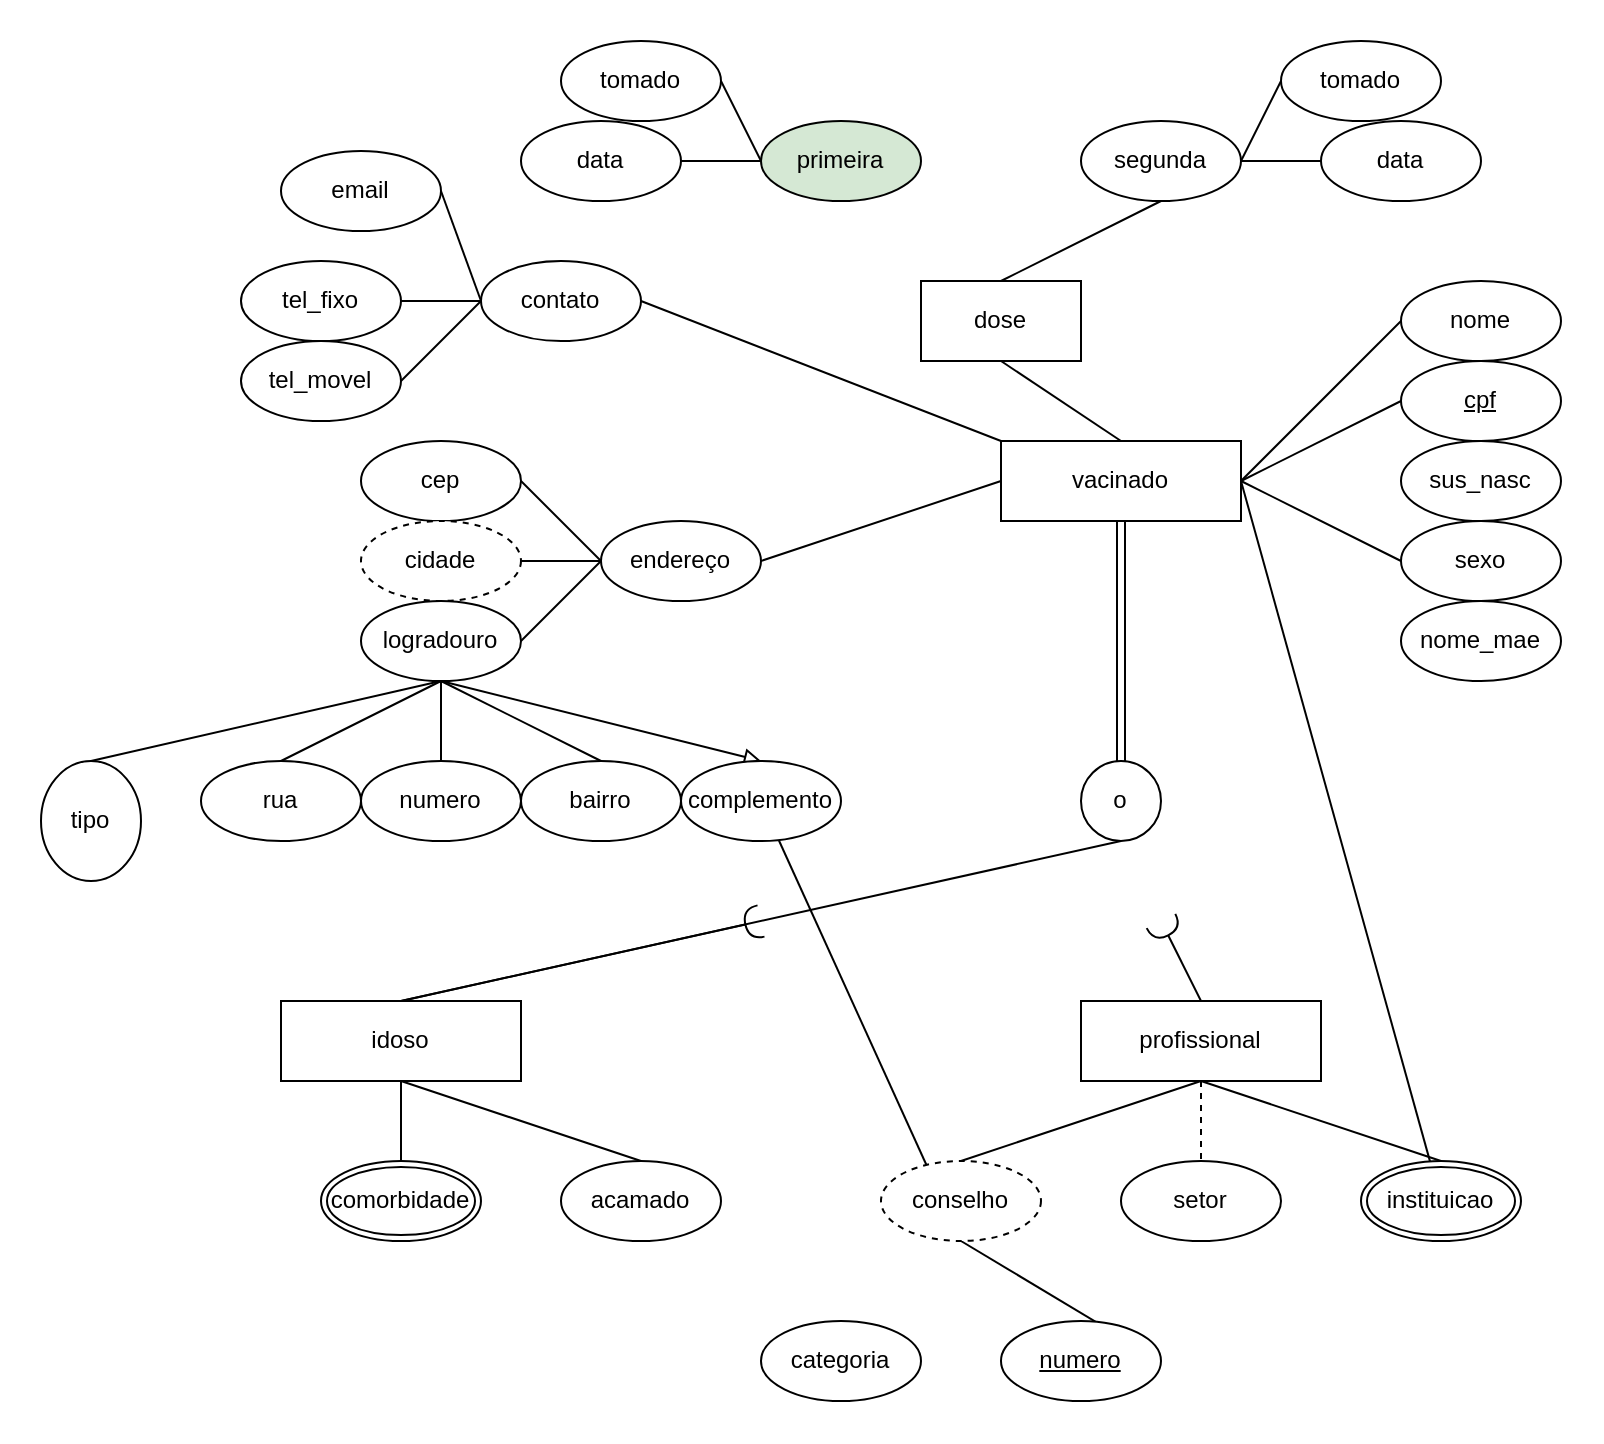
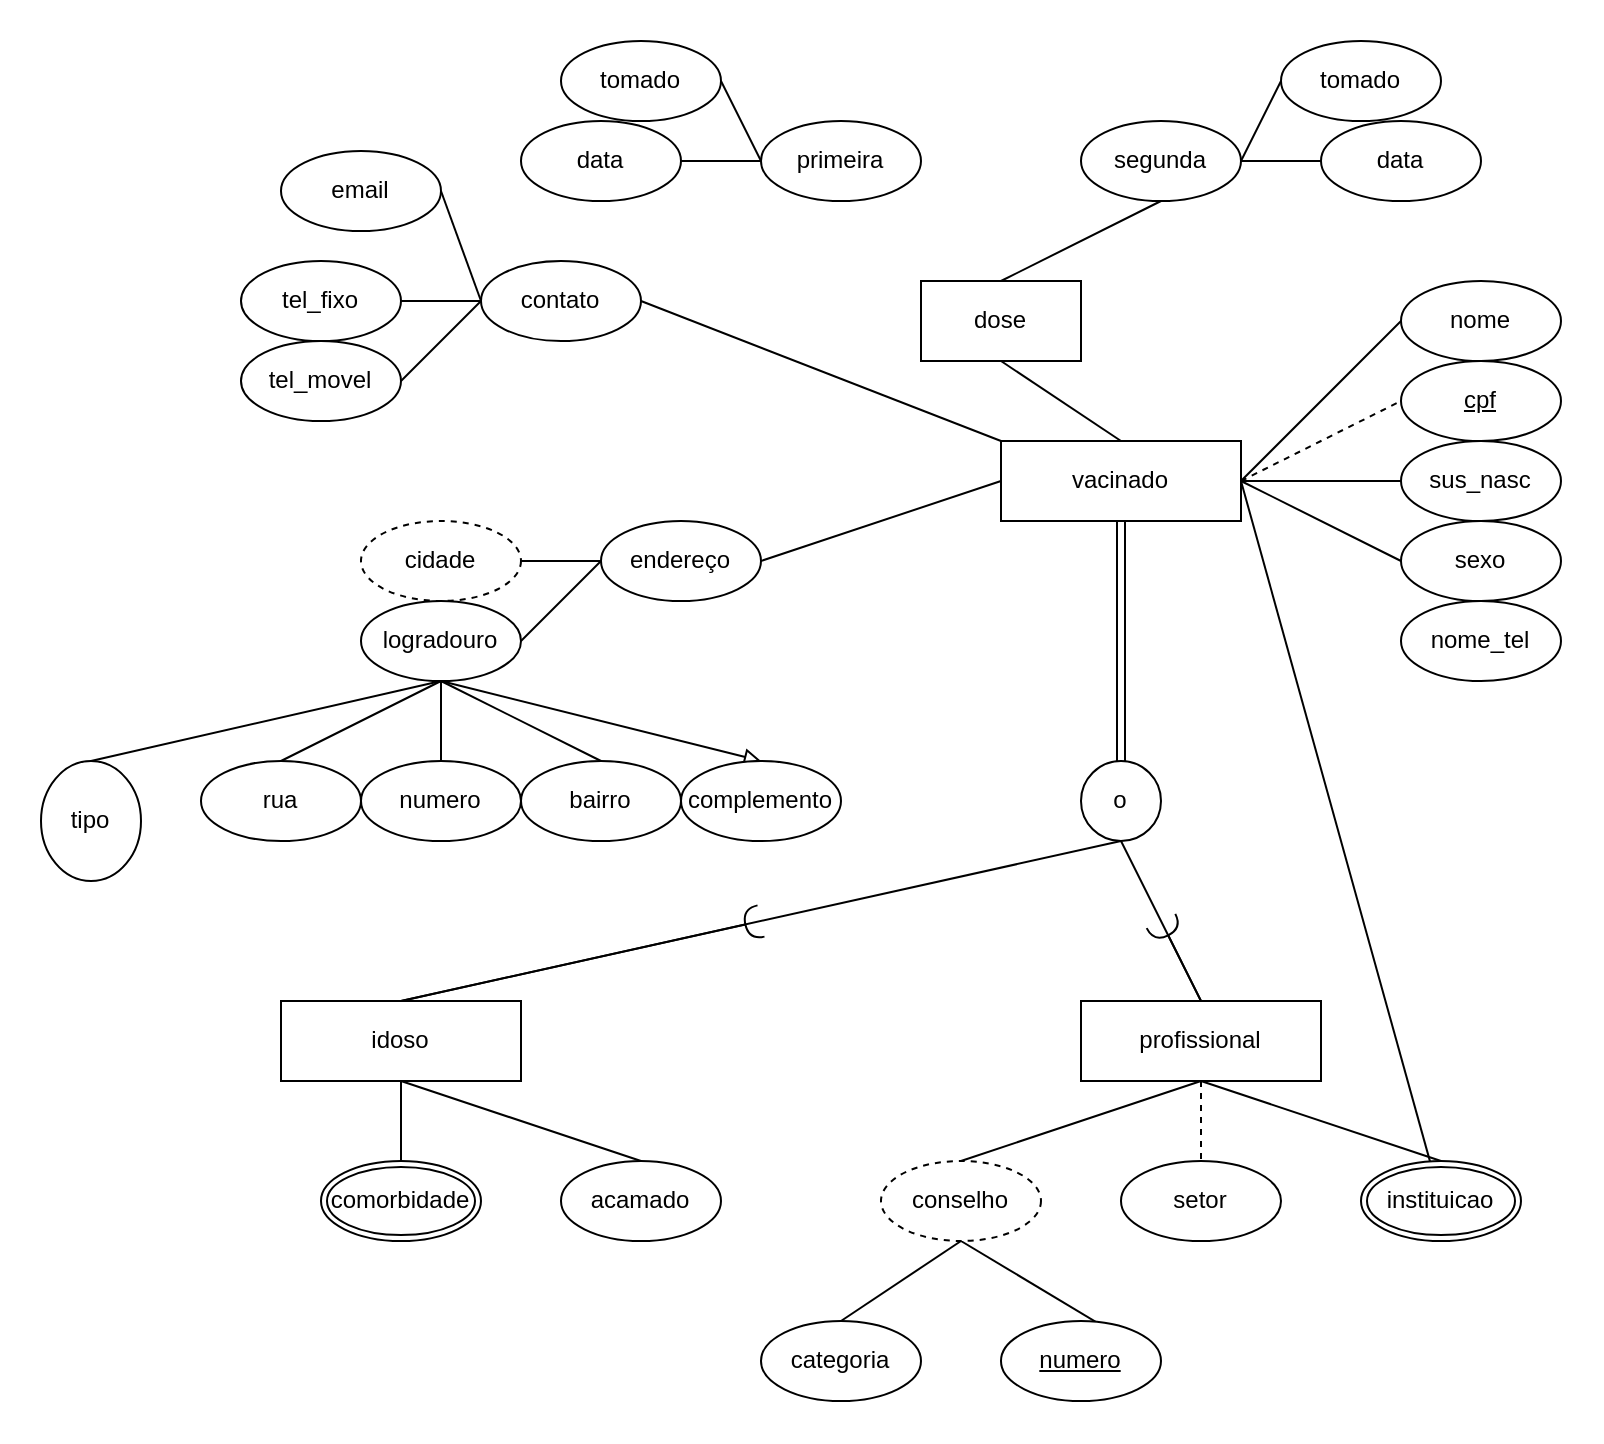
- <mxCell id="45" value="primeira" style="ellipse;whiteSpace=wrap;html=1;fillColor=#d5e8d4;" parent="1" vertex="1"><mxGeometry x="380" y="60" width="80" height="40" as="geometry" /></mxCell>
+ <mxCell id="45" value="primeira" style="ellipse;whiteSpace=wrap;html=1;" parent="1" vertex="1"><mxGeometry x="380" y="60" width="80" height="40" as="geometry" /></mxCell>
- <mxCell id="3" style="edgeStyle=none;orthogonalLoop=1;jettySize=auto;html=1;exitX=1;exitY=0.5;exitDx=0;exitDy=0;entryX=0;entryY=0.5;entryDx=0;entryDy=0;endArrow=none;endFill=0;" parent="1" source="11" target="13" edge="1"><mxGeometry relative="1" as="geometry" /></mxCell>
+ <mxCell id="3" style="edgeStyle=none;orthogonalLoop=1;jettySize=auto;html=1;exitX=1;exitY=0.5;exitDx=0;exitDy=0;entryX=0;entryY=0.5;entryDx=0;entryDy=0;endArrow=none;endFill=0;dashed=1;" parent="1" source="11" target="13" edge="1"><mxGeometry relative="1" as="geometry" /></mxCell>
- <mxCell id="30" value="cep" style="ellipse;whiteSpace=wrap;html=1;" parent="1" vertex="1"><mxGeometry x="180" y="220" width="80" height="40" as="geometry" /></mxCell>
+ <mxCell id="4" style="edgeStyle=none;orthogonalLoop=1;jettySize=auto;html=1;exitX=1;exitY=0.5;exitDx=0;exitDy=0;entryX=0;entryY=0.5;entryDx=0;entryDy=0;endArrow=none;endFill=0;" parent="1" source="11" target="14" edge="1"><mxGeometry relative="1" as="geometry" /></mxCell>
- <mxCell id="23" style="edgeStyle=none;orthogonalLoop=1;jettySize=auto;html=1;entryX=1;entryY=0.5;entryDx=0;entryDy=0;exitX=0;exitY=0.5;exitDx=0;exitDy=0;endArrow=none;endFill=0;" parent="1" source="26" target="30" edge="1"><mxGeometry relative="1" as="geometry"><mxPoint x="280" y="280" as="sourcePoint" /></mxGeometry></mxCell>
- <mxCell id="16" value="&lt;div&gt;nome_mae&lt;/div&gt;" style="ellipse;whiteSpace=wrap;html=1;" parent="1" vertex="1"><mxGeometry x="700" y="300" width="80" height="40" as="geometry" /></mxCell>
+ <mxCell id="16" value="&lt;div&gt;nome_tel&lt;/div&gt;" style="ellipse;whiteSpace=wrap;html=1;" parent="1" vertex="1"><mxGeometry x="700" y="300" width="80" height="40" as="geometry" /></mxCell>
+ <mxCell id="53" style="edgeStyle=none;orthogonalLoop=1;jettySize=auto;html=1;exitX=0.5;exitY=1;exitDx=0;exitDy=0;startArrow=none;startFill=0;endArrow=none;endFill=0;entryX=0.5;entryY=0;entryDx=0;entryDy=0;" parent="1" source="55" target="60" edge="1"><mxGeometry relative="1" as="geometry"><mxPoint x="680" y="500" as="targetPoint" /></mxGeometry></mxCell>
- <mxCell id="66" style="edgeStyle=none;orthogonalLoop=1;jettySize=auto;html=1;exitX=0.5;exitY=1;exitDx=0;exitDy=0;startArrow=none;startFill=0;endArrow=none;endFill=0;" parent="1" source="67" target="42" edge="1"><mxGeometry relative="1" as="geometry" /></mxCell>
+ <mxCell id="66" style="edgeStyle=none;orthogonalLoop=1;jettySize=auto;html=1;exitX=0.5;exitY=1;exitDx=0;exitDy=0;entryX=0.5;entryY=0;entryDx=0;entryDy=0;startArrow=none;startFill=0;endArrow=none;endFill=0;" parent="1" source="67" target="68" edge="1"><mxGeometry relative="1" as="geometry" /></mxCell>
